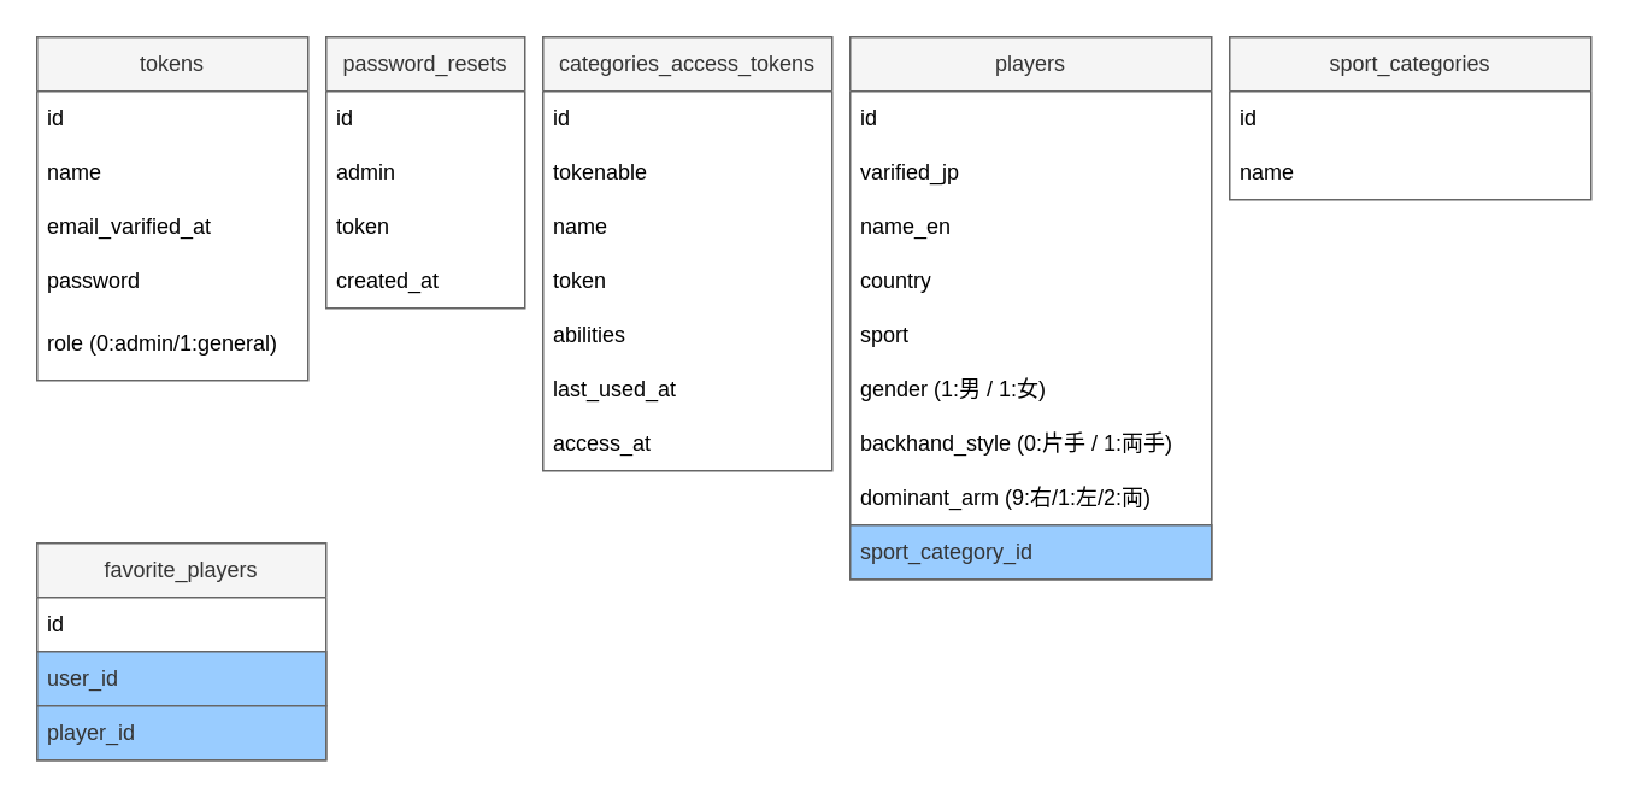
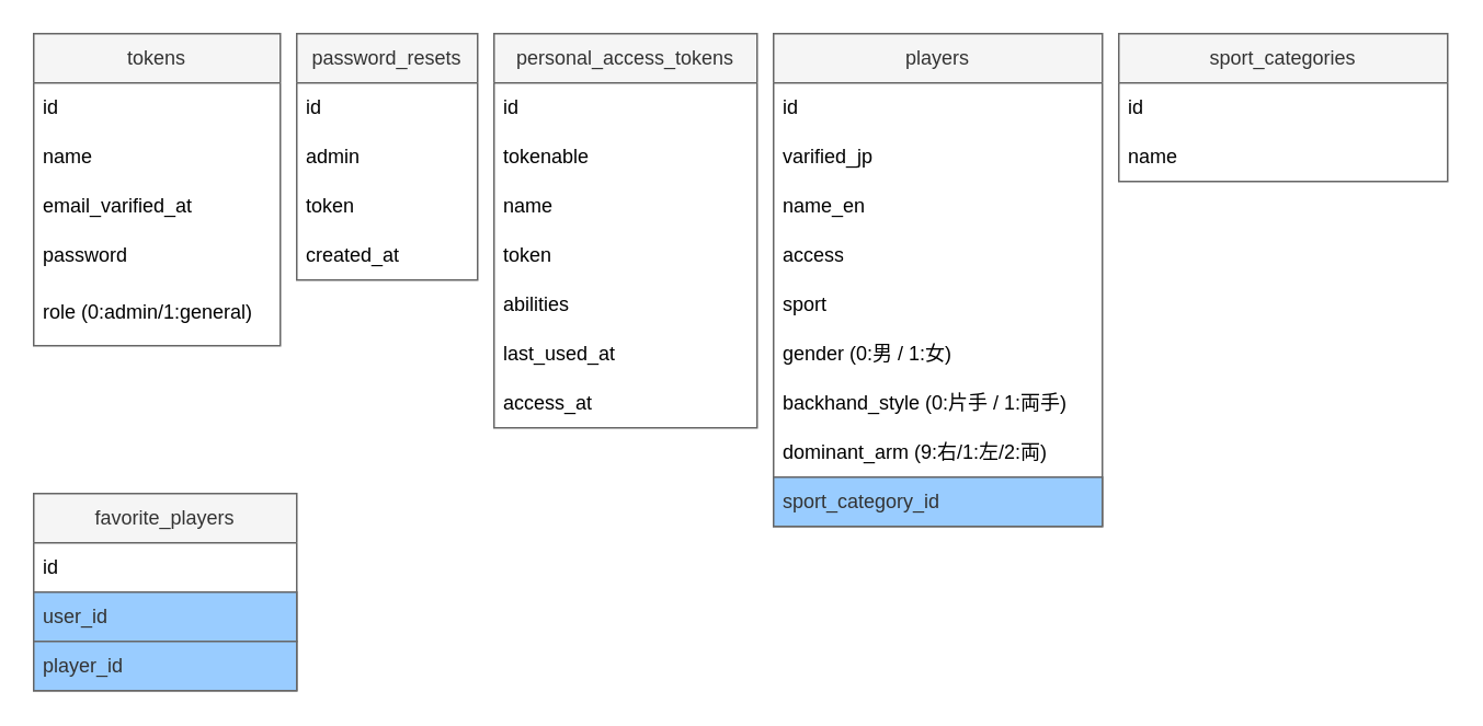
- <mxCell id="13" value="categories_access_tokens" style="swimlane;fontStyle=0;childLayout=stackLayout;horizontal=1;startSize=30;horizontalStack=0;resizeParent=1;resizeParentMax=0;resizeLast=0;collapsible=1;marginBottom=0;whiteSpace=wrap;html=1;fillStyle=auto;labelBackgroundColor=none;fillColor=#f5f5f5;fontColor=#333333;strokeColor=#666666;" parent="1" vertex="1"><mxGeometry x="300" y="20" width="160" height="240" as="geometry" /></mxCell>
+ <mxCell id="13" value="personal_access_tokens" style="swimlane;fontStyle=0;childLayout=stackLayout;horizontal=1;startSize=30;horizontalStack=0;resizeParent=1;resizeParentMax=0;resizeLast=0;collapsible=1;marginBottom=0;whiteSpace=wrap;html=1;fillStyle=auto;labelBackgroundColor=none;fillColor=#f5f5f5;fontColor=#333333;strokeColor=#666666;" parent="1" vertex="1"><mxGeometry x="300" y="20" width="160" height="240" as="geometry" /></mxCell>
- <mxCell id="25" value="country" style="text;strokeColor=none;fillColor=none;align=left;verticalAlign=middle;spacingLeft=4;spacingRight=4;overflow=hidden;points=[[0,0.5],[1,0.5]];portConstraint=eastwest;rotatable=0;whiteSpace=wrap;html=1;fontColor=#000000;" parent="21" vertex="1"><mxGeometry y="120" width="200" height="30" as="geometry" /></mxCell>
+ <mxCell id="25" value="access" style="text;strokeColor=none;fillColor=none;align=left;verticalAlign=middle;spacingLeft=4;spacingRight=4;overflow=hidden;points=[[0,0.5],[1,0.5]];portConstraint=eastwest;rotatable=0;whiteSpace=wrap;html=1;fontColor=#000000;" parent="21" vertex="1"><mxGeometry y="120" width="200" height="30" as="geometry" /></mxCell>
- <mxCell id="27" value="gender (1:男 / 1:女)" style="text;strokeColor=none;fillColor=none;align=left;verticalAlign=middle;spacingLeft=4;spacingRight=4;overflow=hidden;points=[[0,0.5],[1,0.5]];portConstraint=eastwest;rotatable=0;whiteSpace=wrap;html=1;fontColor=#000000;" parent="21" vertex="1"><mxGeometry y="180" width="200" height="30" as="geometry" /></mxCell>
+ <mxCell id="27" value="gender (0:男 / 1:女)" style="text;strokeColor=none;fillColor=none;align=left;verticalAlign=middle;spacingLeft=4;spacingRight=4;overflow=hidden;points=[[0,0.5],[1,0.5]];portConstraint=eastwest;rotatable=0;whiteSpace=wrap;html=1;fontColor=#000000;" parent="21" vertex="1"><mxGeometry y="180" width="200" height="30" as="geometry" /></mxCell>
